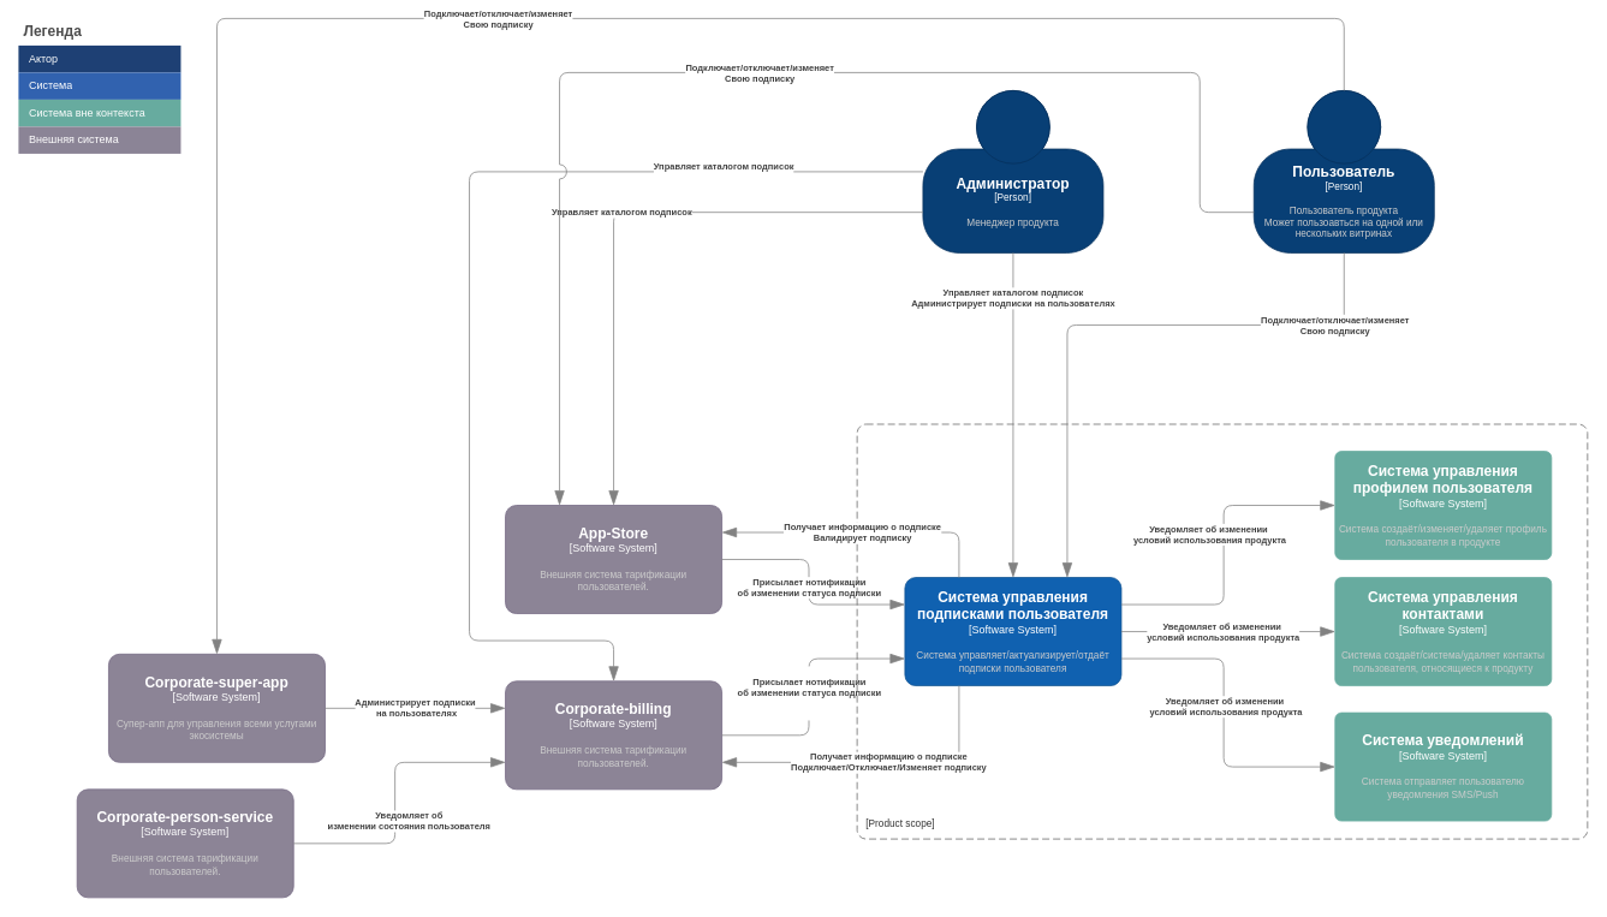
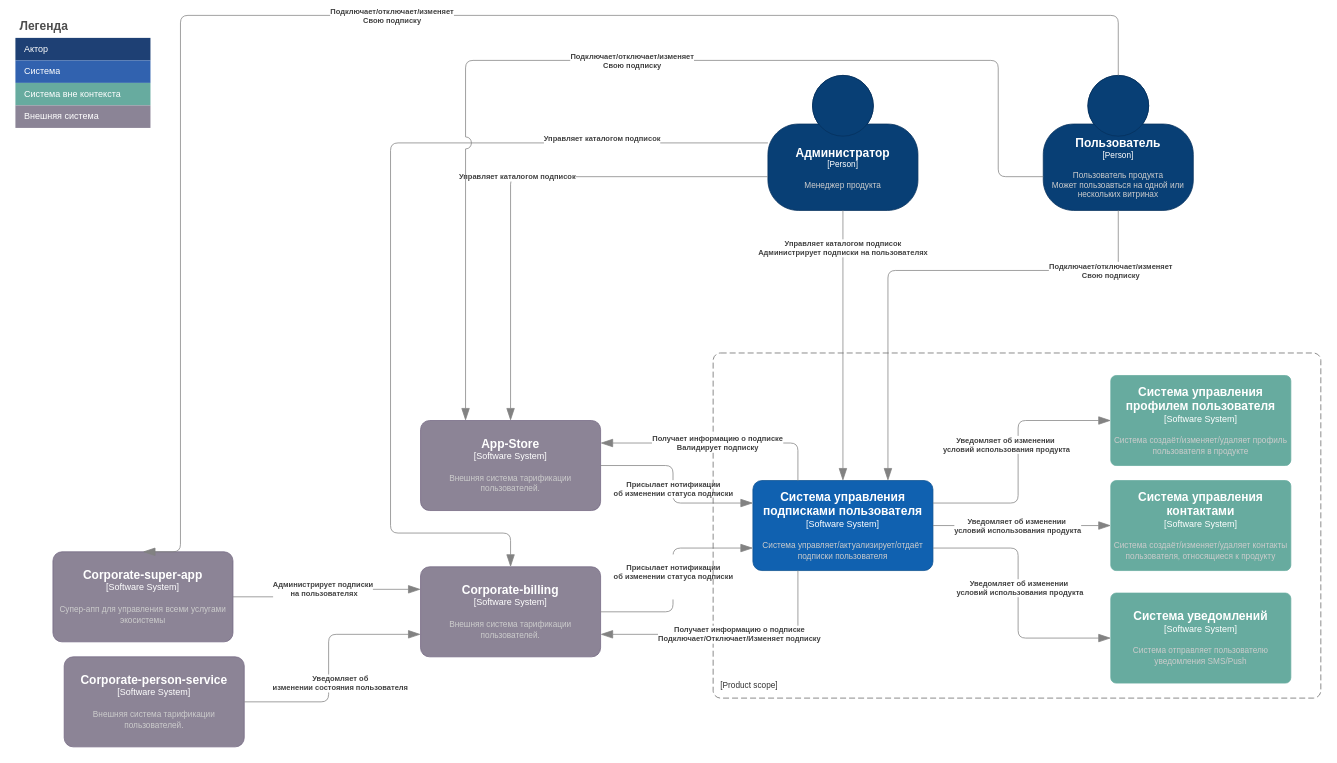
- <mxCell id="18" value="&lt;font style=&quot;font-size: 16px&quot;&gt;&lt;b&gt;Система управления контактами&lt;/b&gt;&lt;/font&gt;&lt;div&gt;[Software System]&lt;/div&gt;&lt;br&gt;&lt;div&gt;&lt;font style=&quot;font-size: 11px&quot;&gt;&lt;font color=&quot;#cccccc&quot;&gt;Система создаёт/система/удаляет контакты пользователя, относящиеся к продукту&lt;/font&gt;&lt;/div&gt;" style="rounded=1;whiteSpace=wrap;html=1;labelBackgroundColor=none;fillColor=#67AB9F;fontColor=#ffffff;align=center;arcSize=6;strokeColor=#67AB9F;metaEdit=1;resizable=0;points=[[0.25,0,0],[0.5,0,0],[0.75,0,0],[1,0.25,0],[1,0.5,0],[1,0.75,0],[0.75,1,0],[0.5,1,0],[0.25,1,0],[0,0.75,0],[0,0.5,0],[0,0.25,0]];" parent="1" vertex="1"><mxGeometry x="1480" y="640" width="240" height="120" as="geometry" /></mxCell>
+ <mxCell id="18" value="&lt;font style=&quot;font-size: 16px&quot;&gt;&lt;b&gt;Система управления контактами&lt;/b&gt;&lt;/font&gt;&lt;div&gt;[Software System]&lt;/div&gt;&lt;br&gt;&lt;div&gt;&lt;font style=&quot;font-size: 11px&quot;&gt;&lt;font color=&quot;#cccccc&quot;&gt;Система создаёт/изменяет/удаляет контакты пользователя, относящиеся к продукту&lt;/font&gt;&lt;/div&gt;" style="rounded=1;whiteSpace=wrap;html=1;labelBackgroundColor=none;fillColor=#67AB9F;fontColor=#ffffff;align=center;arcSize=6;strokeColor=#67AB9F;metaEdit=1;resizable=0;points=[[0.25,0,0],[0.5,0,0],[0.75,0,0],[1,0.25,0],[1,0.5,0],[1,0.75,0],[0.75,1,0],[0.5,1,0],[0.25,1,0],[0,0.75,0],[0,0.5,0],[0,0.25,0]];" parent="1" vertex="1"><mxGeometry x="1480" y="640" width="240" height="120" as="geometry" /></mxCell>
- <mxCell id="4" value="&lt;font style=&quot;font-size: 16px&quot;&gt;&lt;b&gt;Corporate-super-app&lt;/b&gt;&lt;/font&gt;&lt;div&gt;[Software System]&lt;/div&gt;&lt;br&gt;&lt;div&gt;&lt;font style=&quot;font-size: 11px&quot;&gt;&lt;font color=&quot;#cccccc&quot;&gt;Супер-апп для управления всеми услугами экосистемы&lt;/font&gt;&lt;/div&gt;" style="rounded=1;whiteSpace=wrap;html=1;labelBackgroundColor=none;fillColor=#8C8496;fontColor=#ffffff;align=center;arcSize=10;strokeColor=#736782;metaEdit=1;resizable=0;points=[[0.25,0,0],[0.5,0,0],[0.75,0,0],[1,0.25,0],[1,0.5,0],[1,0.75,0],[0.75,1,0],[0.5,1,0],[0.25,1,0],[0,0.75,0],[0,0.5,0],[0,0.25,0]];" parent="1" vertex="1"><mxGeometry x="120" y="725" width="240" height="120" as="geometry" /></mxCell>
+ <mxCell id="4" value="&lt;font style=&quot;font-size: 16px&quot;&gt;&lt;b&gt;Corporate-super-app&lt;/b&gt;&lt;/font&gt;&lt;div&gt;[Software System]&lt;/div&gt;&lt;br&gt;&lt;div&gt;&lt;font style=&quot;font-size: 11px&quot;&gt;&lt;font color=&quot;#cccccc&quot;&gt;Супер-апп для управления всеми услугами экосистемы&lt;/font&gt;&lt;/div&gt;" style="rounded=1;whiteSpace=wrap;html=1;labelBackgroundColor=none;fillColor=#8C8496;fontColor=#ffffff;align=center;arcSize=10;strokeColor=#736782;metaEdit=1;resizable=0;points=[[0.25,0,0],[0.5,0,0],[0.75,0,0],[1,0.25,0],[1,0.5,0],[1,0.75,0],[0.75,1,0],[0.5,1,0],[0.25,1,0],[0,0.75,0],[0,0.5,0],[0,0.25,0]];" parent="1" vertex="1"><mxGeometry x="70" y="735" width="240" height="120" as="geometry" /></mxCell>
